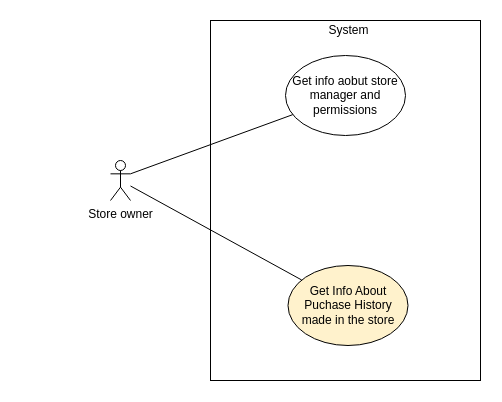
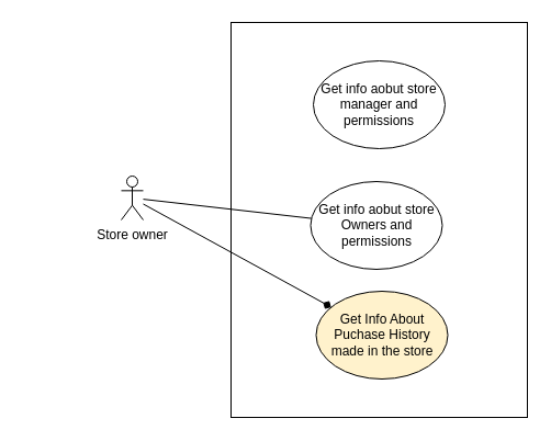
- <mxCell id="11" value="System" style="text;html=1;align=center;verticalAlign=middle;resizable=0;points=[];autosize=1;" vertex="1" parent="2"><mxGeometry x="297.5" width="60" height="20" as="geometry" /></mxCell>
- <mxCell id="10" value="" style="endArrow=none;html=1;entryX=1;entryY=0.333;entryDx=0;entryDy=0;entryPerimeter=0;" edge="1" parent="2" source="9" target="4"><mxGeometry width="50" height="50" relative="1" as="geometry"><mxPoint x="270" y="180" as="sourcePoint" /><mxPoint x="90" y="180" as="targetPoint" /></mxGeometry></mxCell>
+ <mxCell id="8" value="" style="endArrow=none;html=1;" edge="1" parent="2" source="7" target="4"><mxGeometry width="50" height="50" relative="1" as="geometry"><mxPoint x="290" y="170" as="sourcePoint" /><mxPoint x="340" y="120" as="targetPoint" /></mxGeometry></mxCell>
+ <mxCell id="7" value="Get info aobut store Owners and permissions" style="ellipse;whiteSpace=wrap;html=1;" vertex="1" parent="2"><mxGeometry x="262.5" y="145" width="120" height="80" as="geometry" /></mxCell>
- <mxCell id="6" value="" style="endArrow=none;html=1;" edge="1" parent="2" source="4" target="5"><mxGeometry width="50" height="50" relative="1" as="geometry"><mxPoint x="330" y="270" as="sourcePoint" /><mxPoint x="380" y="220" as="targetPoint" /></mxGeometry></mxCell>
+ <mxCell id="6" value="" style="endArrow=diamond;html=1;" edge="1" parent="2" source="4" target="5"><mxGeometry width="50" height="50" relative="1" as="geometry"><mxPoint x="330" y="270" as="sourcePoint" /><mxPoint x="380" y="220" as="targetPoint" /></mxGeometry></mxCell>
